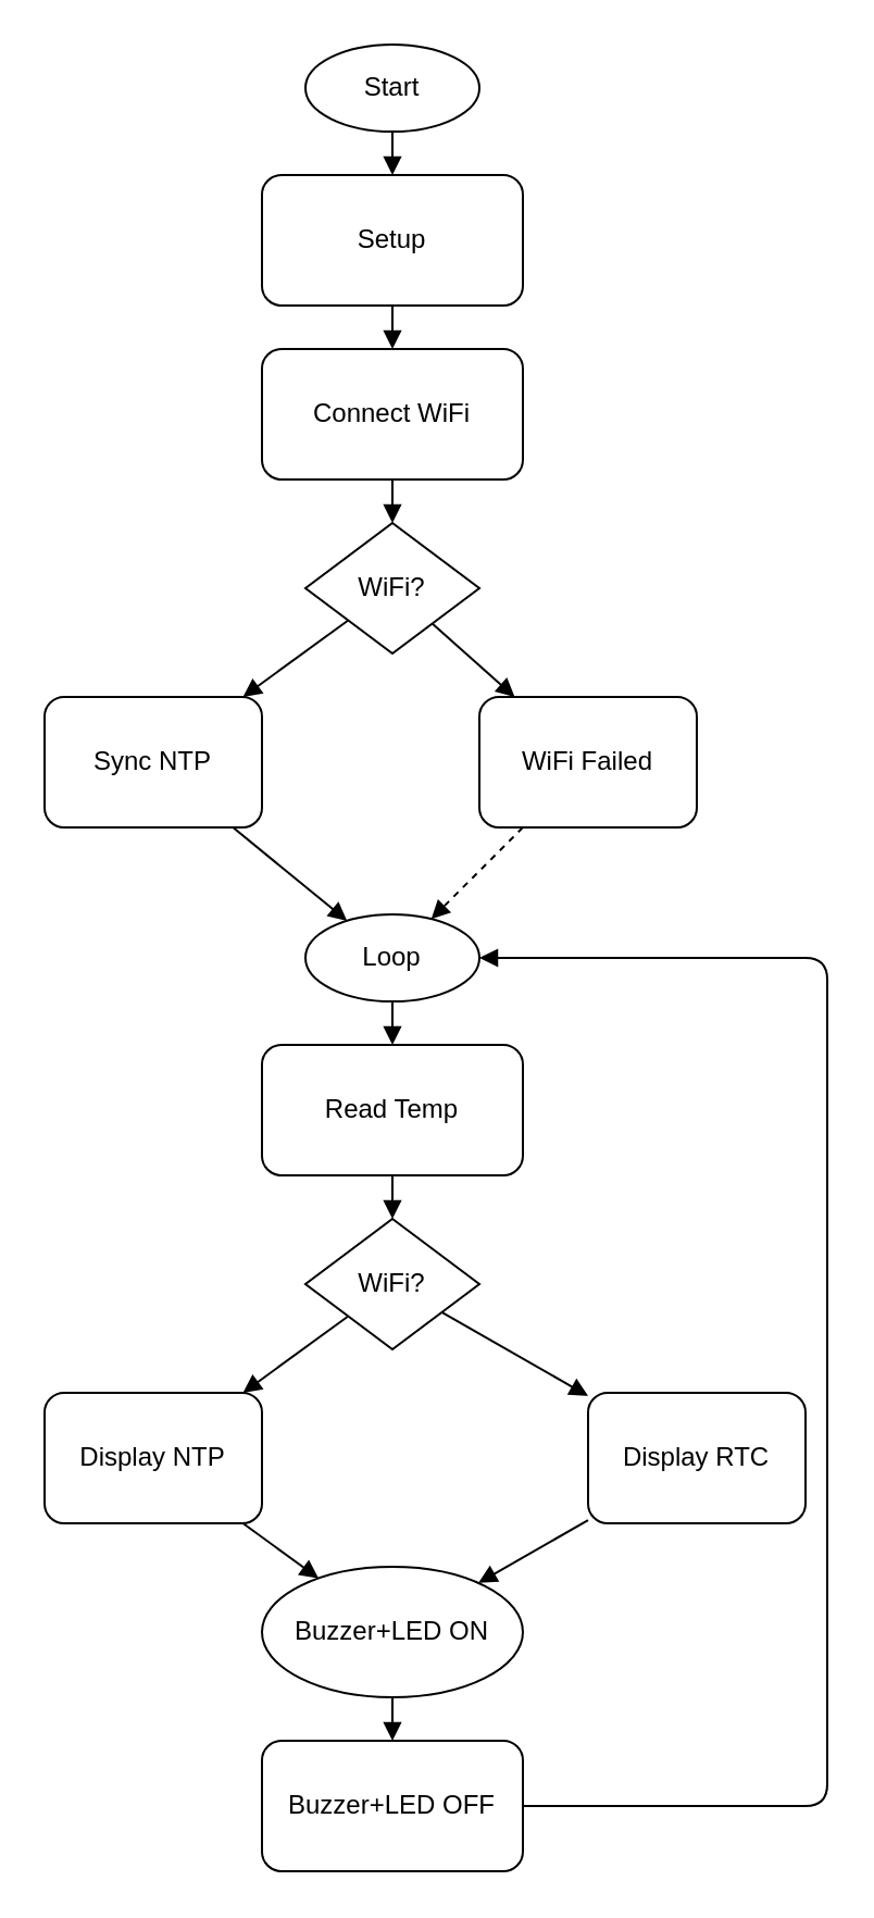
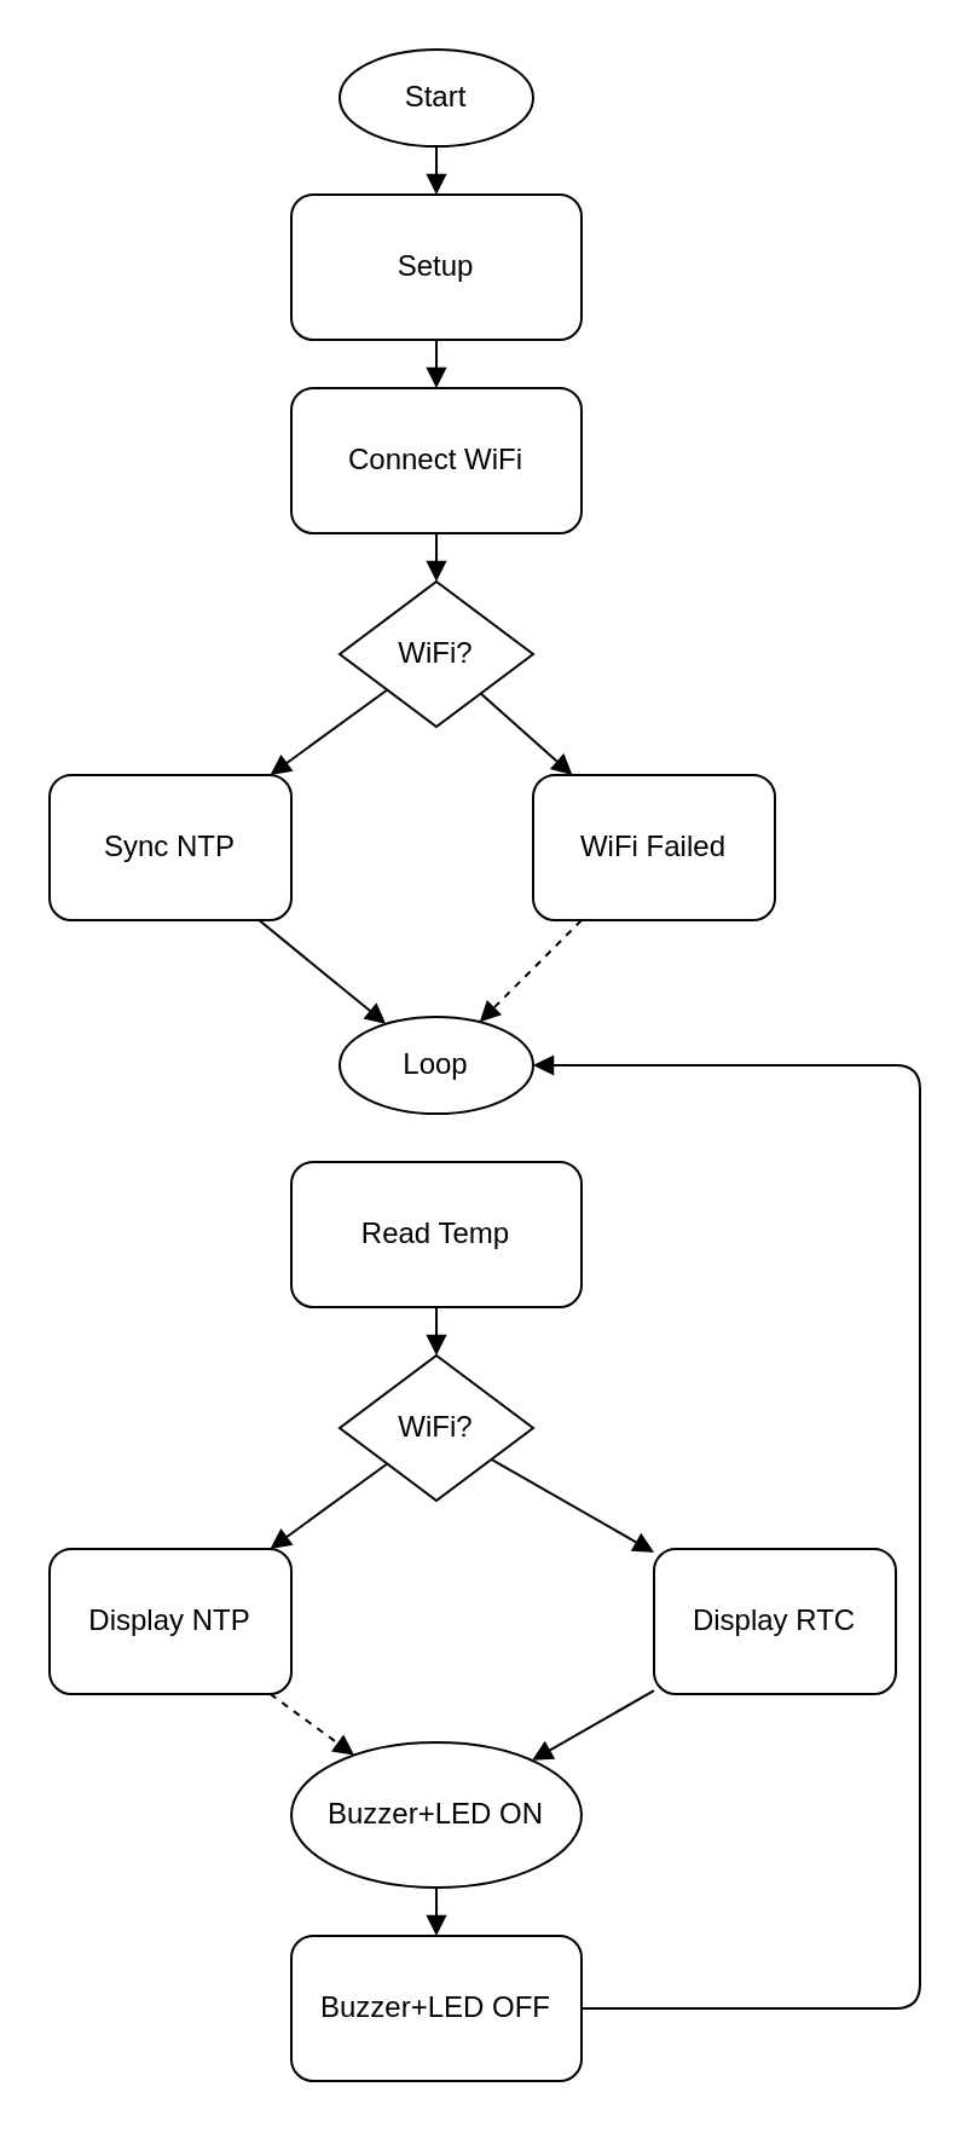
- <mxCell id="22" style="endArrow=block;html=1;" parent="1" source="8" target="9" edge="1"><mxGeometry relative="1" as="geometry" /></mxCell>
- <mxCell id="26" style="endArrow=block;html=1;" parent="1" source="11" target="13" edge="1"><mxGeometry relative="1" as="geometry" /></mxCell>
+ <mxCell id="26" style="endArrow=block;html=1;dashed=1;" parent="1" source="11" target="13" edge="1"><mxGeometry relative="1" as="geometry" /></mxCell>
